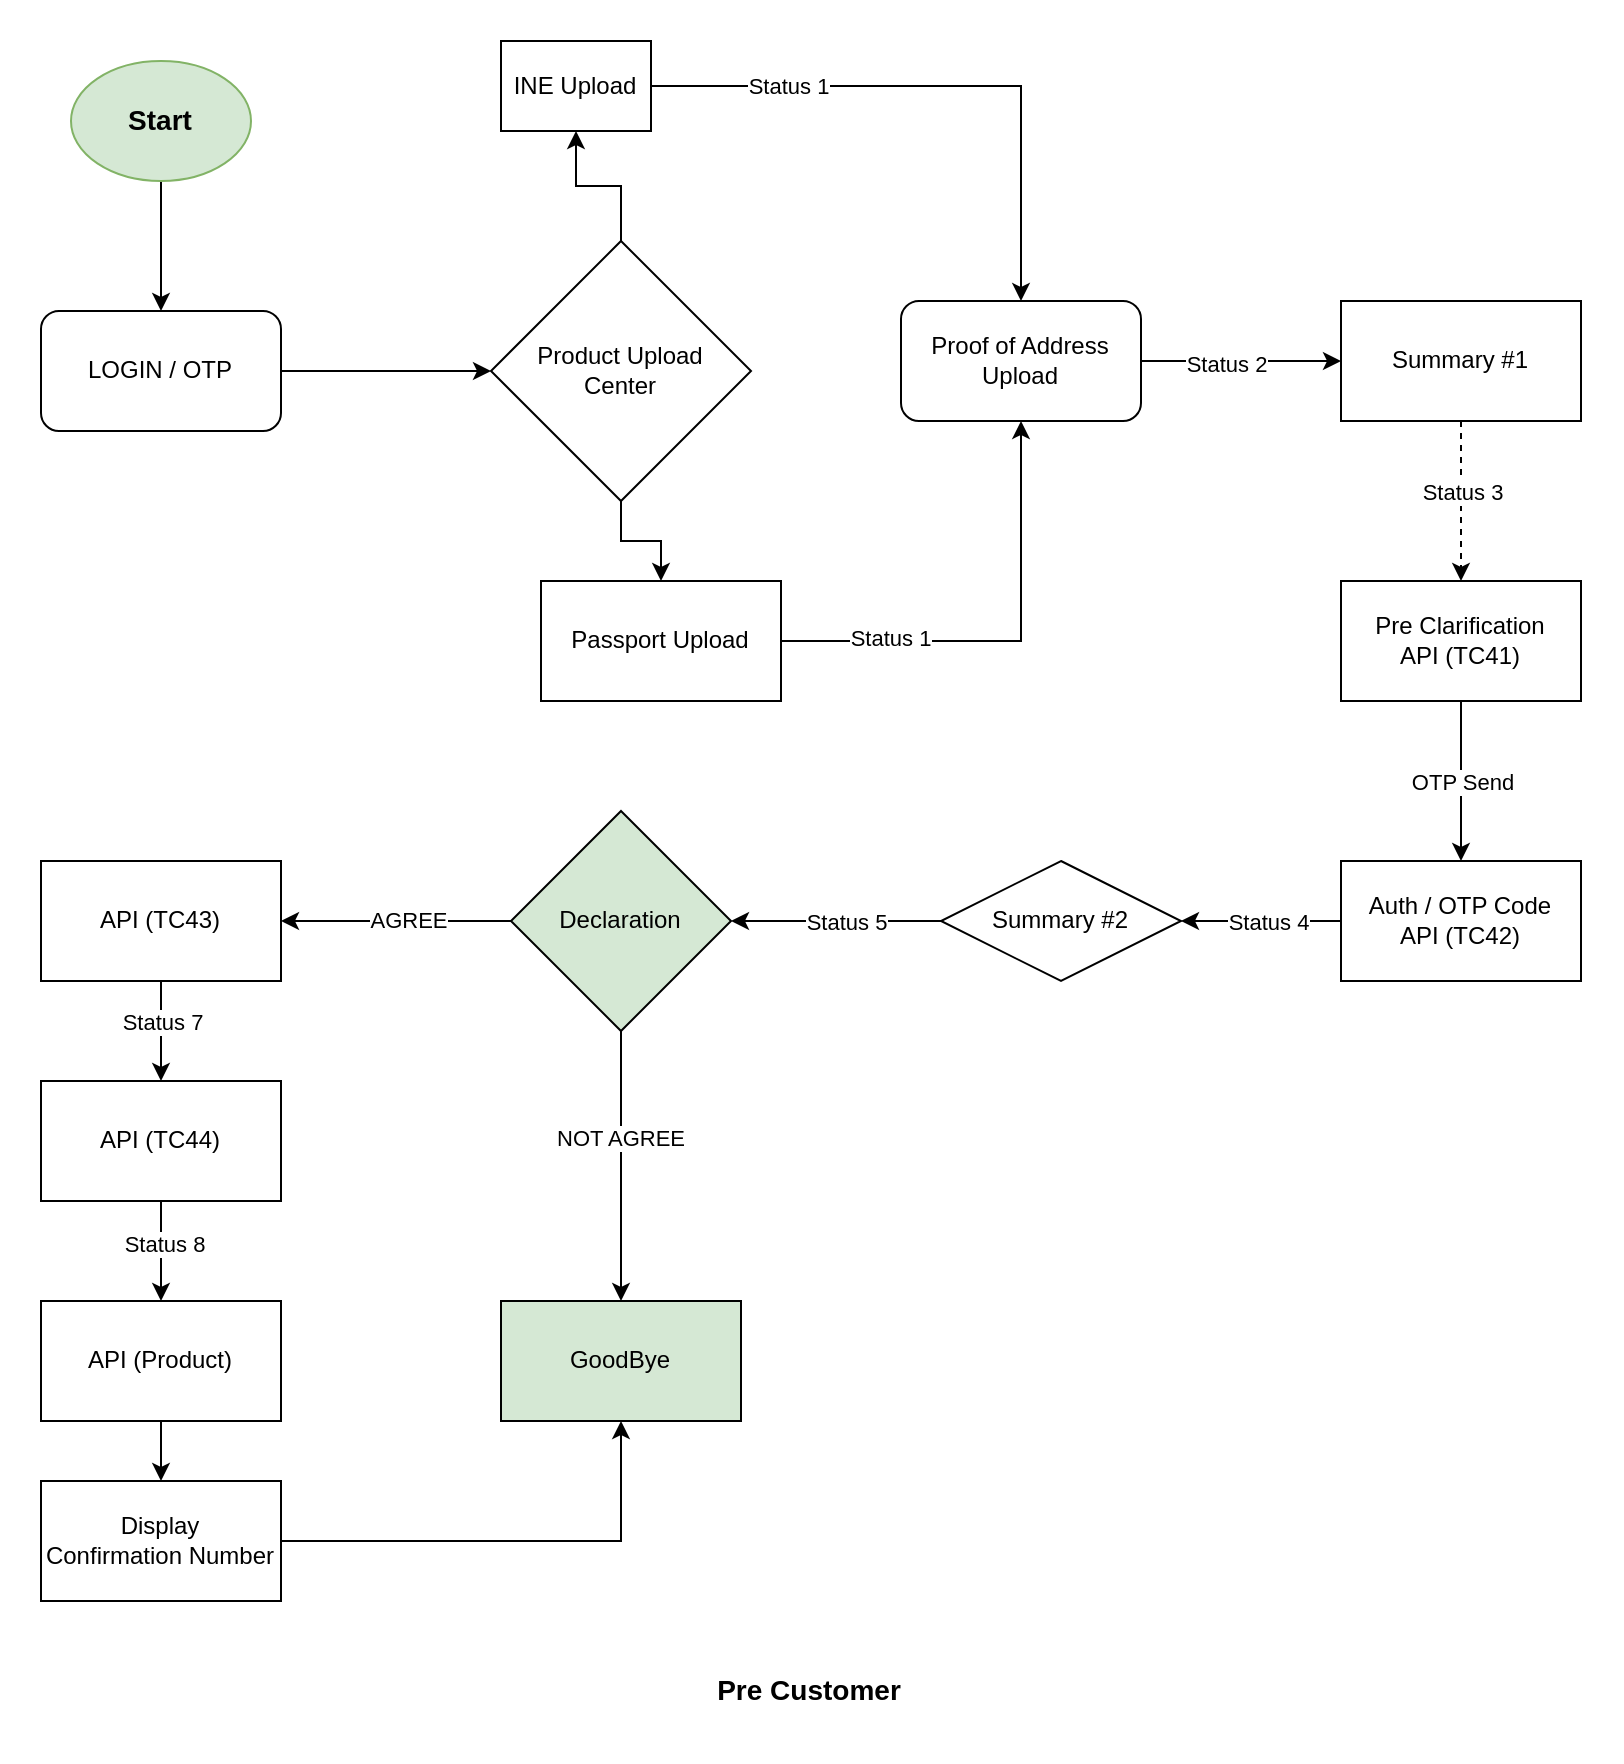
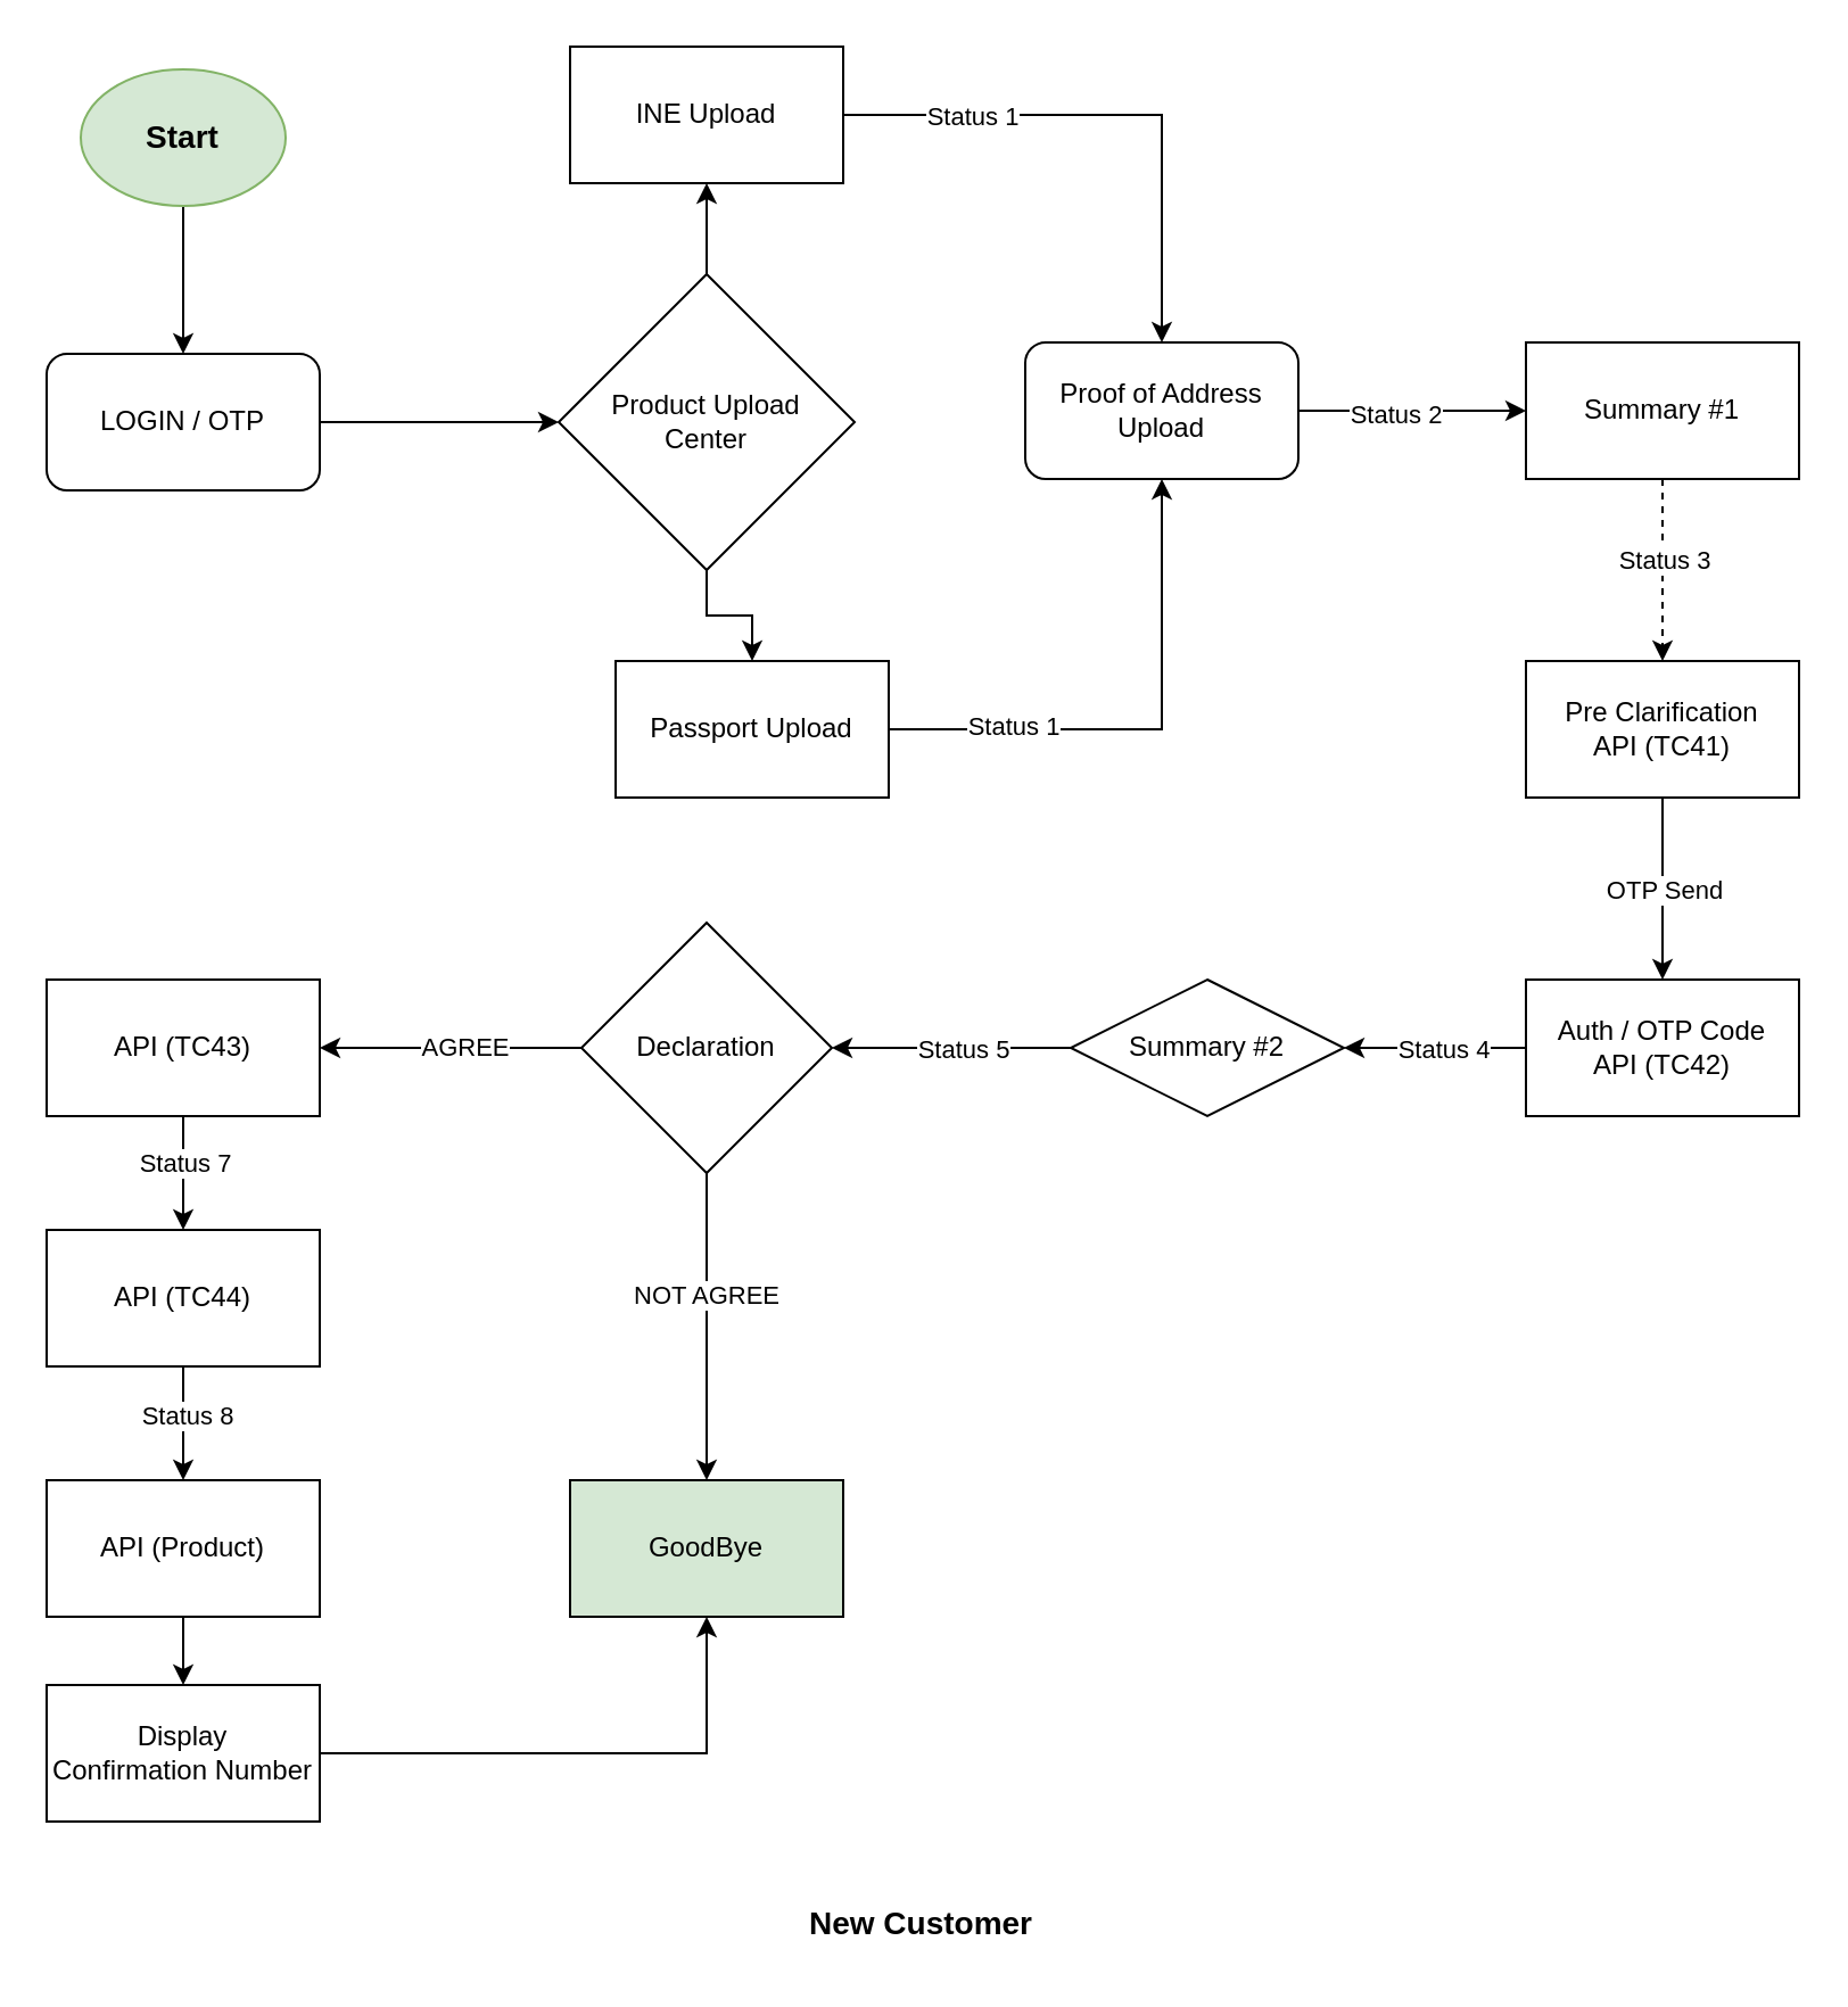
- <mxCell id="9" value="INE Upload" style="whiteSpace=wrap;html=1;rounded=0;" vertex="1" parent="1"><mxGeometry x="250" y="20" width="75" height="45" as="geometry" /></mxCell>
+ <mxCell id="9" value="INE Upload" style="whiteSpace=wrap;html=1;rounded=0;" vertex="1" parent="1"><mxGeometry x="250" y="20" width="120" height="60" as="geometry" /></mxCell>
- <mxCell id="32" value="Declaration" style="rhombus;whiteSpace=wrap;html=1;rounded=0;fillColor=#d5e8d4;" vertex="1" parent="1"><mxGeometry x="255" y="405" width="110" height="110" as="geometry" /></mxCell>
+ <mxCell id="32" value="Declaration" style="rhombus;whiteSpace=wrap;html=1;rounded=0;" vertex="1" parent="1"><mxGeometry x="255" y="405" width="110" height="110" as="geometry" /></mxCell>
- <mxCell id="48" value="Pre Customer" style="text;html=1;align=center;verticalAlign=middle;resizable=0;points=[];autosize=1;strokeColor=none;fillColor=none;strokeWidth=1;fontSize=14;fontStyle=1" vertex="1" parent="1"><mxGeometry x="344" y="830" width="120" height="30" as="geometry" /></mxCell>
+ <mxCell id="48" value="New Customer" style="text;html=1;align=center;verticalAlign=middle;resizable=0;points=[];autosize=1;strokeColor=none;fillColor=none;strokeWidth=1;fontSize=14;fontStyle=1" vertex="1" parent="1"><mxGeometry x="344" y="830" width="120" height="30" as="geometry" /></mxCell>
